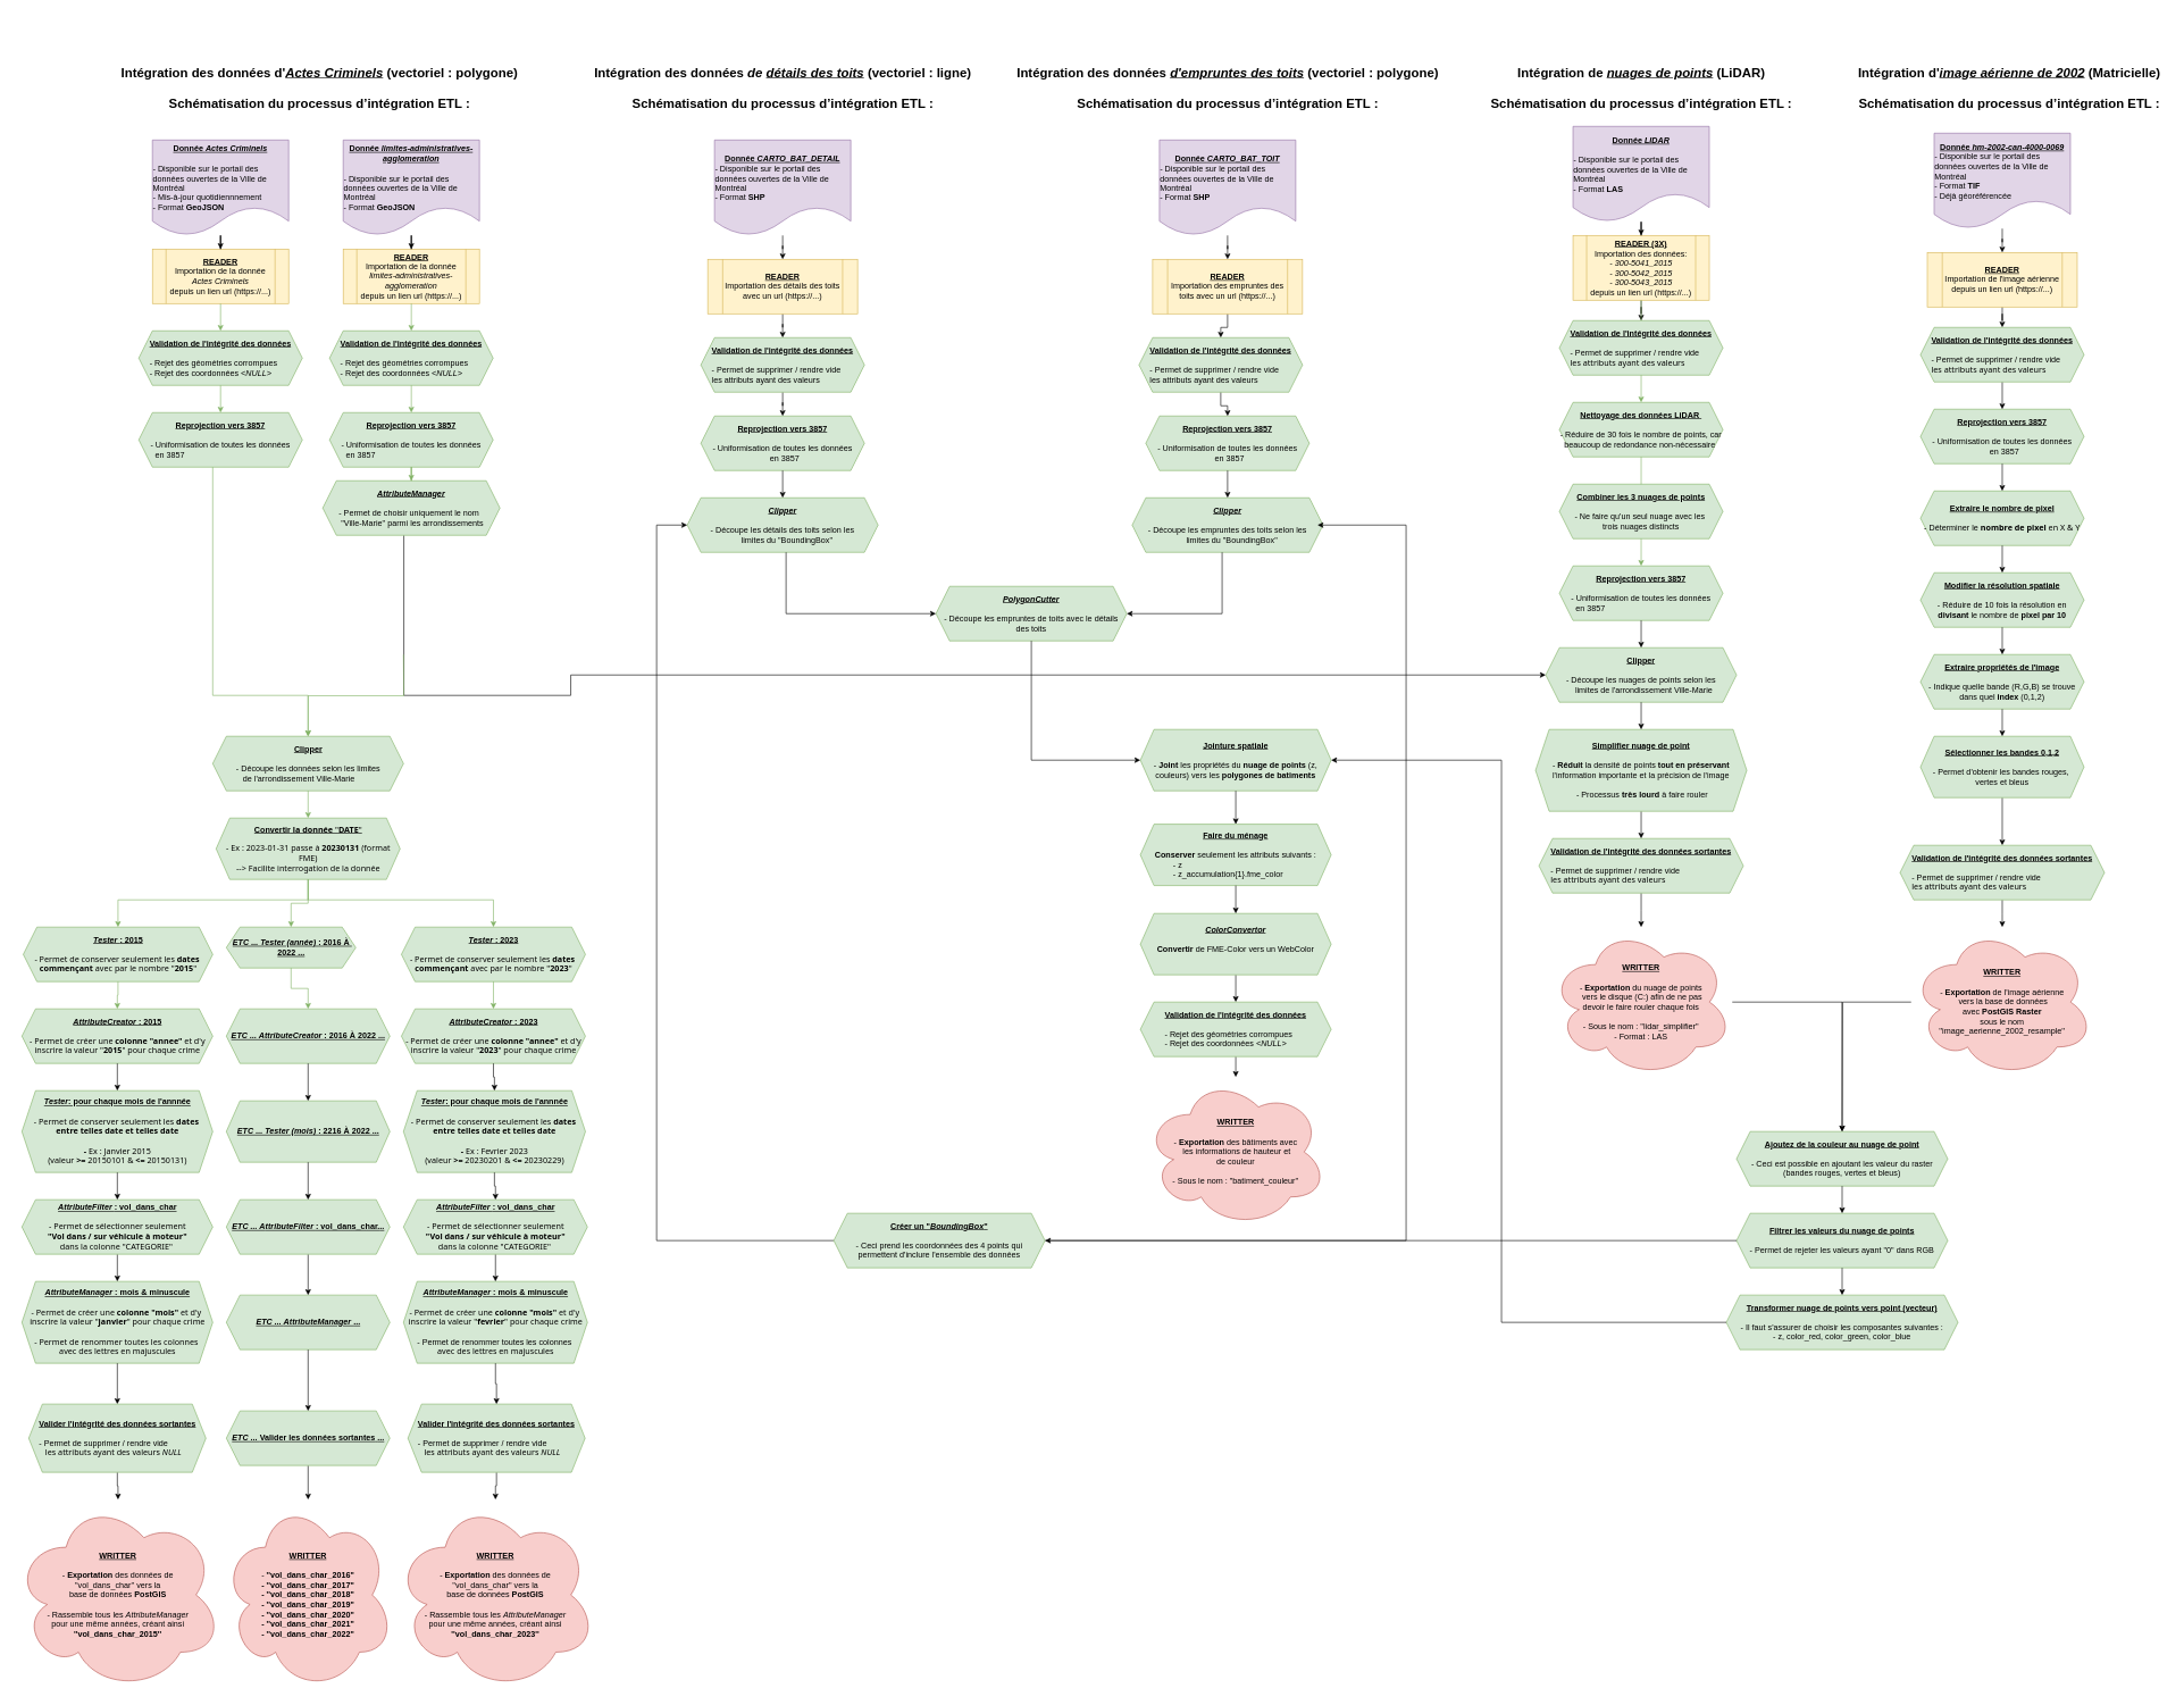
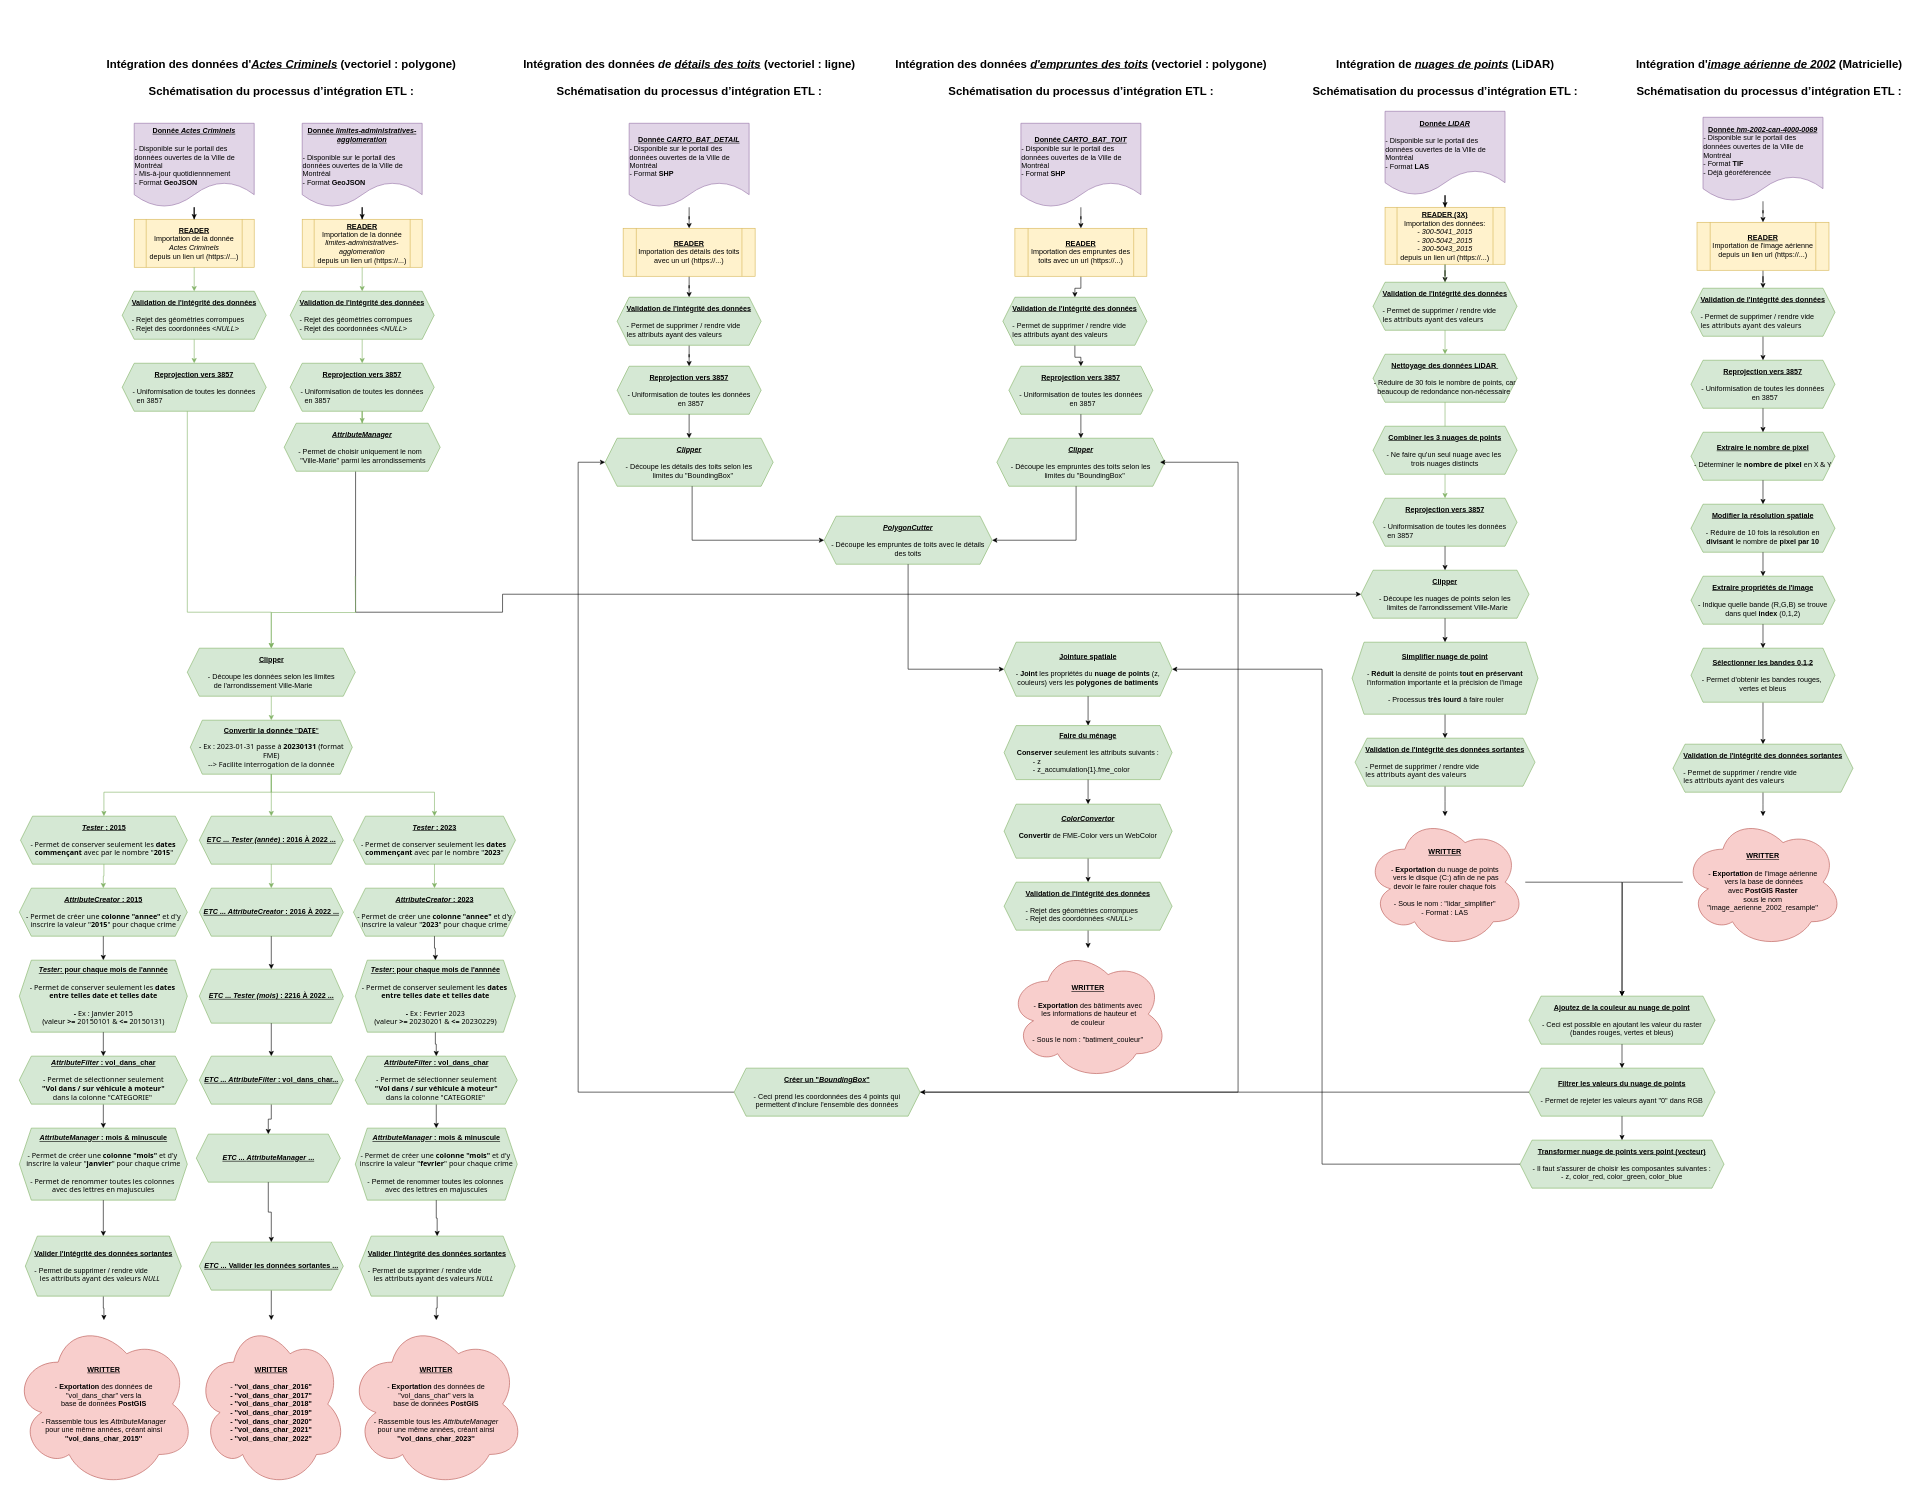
- <mxCell id="101" value="&lt;p style=&quot;margin-top:0px; margin-bottom:0px; margin-left:0px; margin-right:0px; -qt-block-indent:0; text-indent:0px;&quot;&gt;&lt;u&gt;&lt;b&gt;&lt;i&gt;ETC ... Tester (année) &lt;/i&gt;: 2016 À 2022 ...&lt;br&gt;&lt;/b&gt;&lt;/u&gt;&lt;/p&gt;" style="shape=hexagon;perimeter=hexagonPerimeter2;whiteSpace=wrap;html=1;fixedSize=1;fillColor=#d5e8d4;strokeColor=#82b366;" parent="79" vertex="1"><mxGeometry x="300" y="1155" width="190" height="60" as="geometry" /></mxCell>
+ <mxCell id="101" value="&lt;p style=&quot;margin-top:0px; margin-bottom:0px; margin-left:0px; margin-right:0px; -qt-block-indent:0; text-indent:0px;&quot;&gt;&lt;u&gt;&lt;b&gt;&lt;i&gt;ETC ... Tester (année) &lt;/i&gt;: 2016 À 2022 ...&lt;br&gt;&lt;/b&gt;&lt;/u&gt;&lt;/p&gt;" style="shape=hexagon;perimeter=hexagonPerimeter2;whiteSpace=wrap;html=1;fixedSize=1;fillColor=#d5e8d4;strokeColor=#82b366;" parent="79" vertex="1"><mxGeometry x="300" y="1155" width="240" height="80" as="geometry" /></mxCell>
- <mxCell id="119" value="&lt;p style=&quot;margin-top:0px; margin-bottom:0px; margin-left:0px; margin-right:0px; -qt-block-indent:0; text-indent:0px;&quot;&gt;&lt;u&gt;&lt;b&gt;&lt;i&gt;ETC ... &lt;/i&gt;&lt;/b&gt;&lt;/u&gt;&lt;u&gt;&lt;b&gt;&lt;i&gt;AttributeManager &lt;/i&gt;...&lt;/b&gt;&lt;/u&gt;&lt;u&gt;&lt;b&gt;&lt;br&gt;&lt;/b&gt;&lt;/u&gt;&lt;/p&gt;" style="shape=hexagon;perimeter=hexagonPerimeter2;whiteSpace=wrap;html=1;fixedSize=1;fillColor=#d5e8d4;strokeColor=#82b366;" parent="79" vertex="1"><mxGeometry x="300" y="1695" width="240" height="80" as="geometry" /></mxCell>
+ <mxCell id="119" value="&lt;p style=&quot;margin-top:0px; margin-bottom:0px; margin-left:0px; margin-right:0px; -qt-block-indent:0; text-indent:0px;&quot;&gt;&lt;u&gt;&lt;b&gt;&lt;i&gt;ETC ... &lt;/i&gt;&lt;/b&gt;&lt;/u&gt;&lt;u&gt;&lt;b&gt;&lt;i&gt;AttributeManager &lt;/i&gt;...&lt;/b&gt;&lt;/u&gt;&lt;u&gt;&lt;b&gt;&lt;br&gt;&lt;/b&gt;&lt;/u&gt;&lt;/p&gt;" style="shape=hexagon;perimeter=hexagonPerimeter2;whiteSpace=wrap;html=1;fixedSize=1;fillColor=#d5e8d4;strokeColor=#82b366;" parent="79" vertex="1"><mxGeometry x="295" y="1685" width="240" height="80" as="geometry" /></mxCell>
